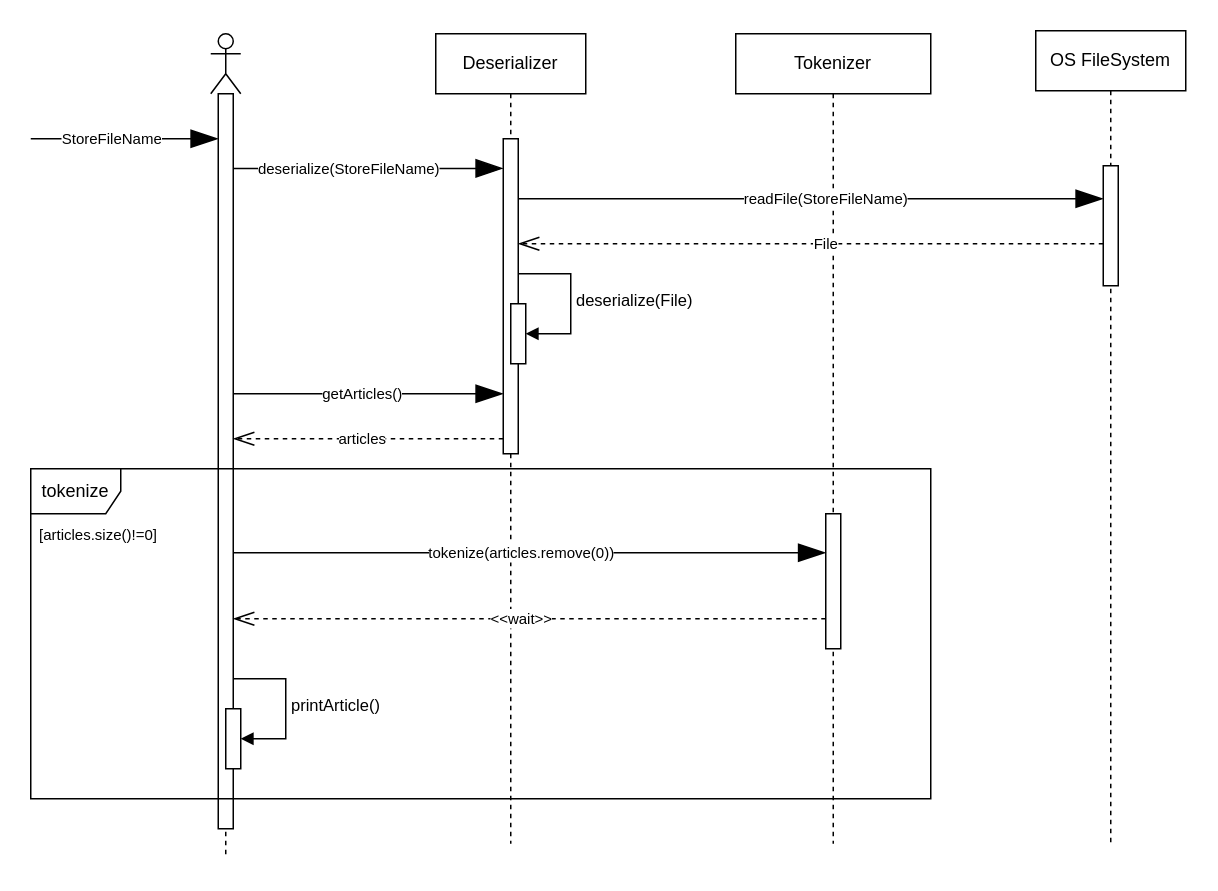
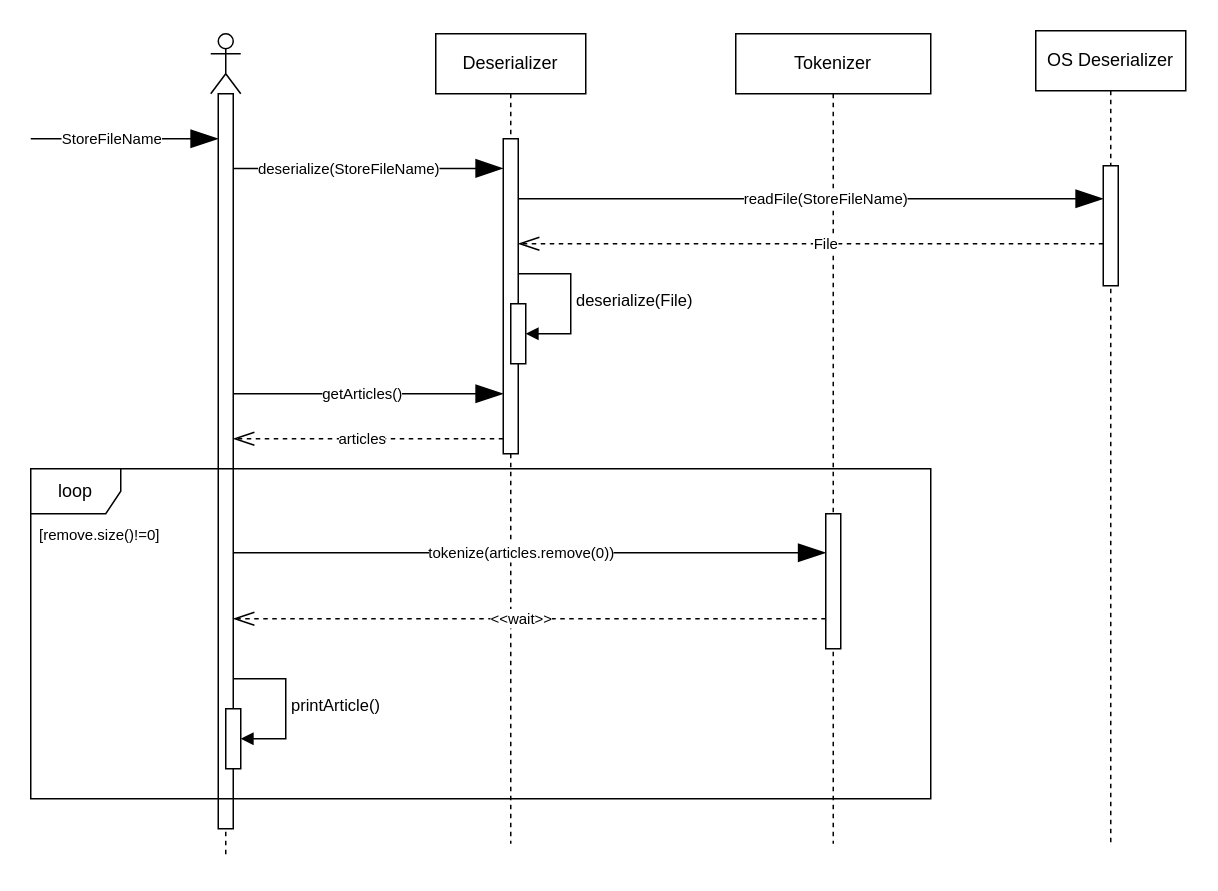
- <mxCell id="4" value="OS FileSystem" style="shape=umlLifeline;perimeter=lifelinePerimeter;whiteSpace=wrap;html=1;container=1;dropTarget=0;collapsible=0;recursiveResize=0;outlineConnect=0;portConstraint=eastwest;newEdgeStyle={&quot;edgeStyle&quot;:&quot;elbowEdgeStyle&quot;,&quot;elbow&quot;:&quot;vertical&quot;,&quot;curved&quot;:0,&quot;rounded&quot;:0};" parent="1" vertex="1"><mxGeometry x="690" y="20" width="100" height="542" as="geometry" /></mxCell>
+ <mxCell id="4" value="OS Deserializer" style="shape=umlLifeline;perimeter=lifelinePerimeter;whiteSpace=wrap;html=1;container=1;dropTarget=0;collapsible=0;recursiveResize=0;outlineConnect=0;portConstraint=eastwest;newEdgeStyle={&quot;edgeStyle&quot;:&quot;elbowEdgeStyle&quot;,&quot;elbow&quot;:&quot;vertical&quot;,&quot;curved&quot;:0,&quot;rounded&quot;:0};" parent="1" vertex="1"><mxGeometry x="690" y="20" width="100" height="542" as="geometry" /></mxCell>
- <mxCell id="11" value="tokenize" style="shape=umlFrame;whiteSpace=wrap;html=1;pointerEvents=0;" parent="10" vertex="1"><mxGeometry x="-470" y="290" width="600" height="220" as="geometry" /></mxCell>
+ <mxCell id="11" value="loop" style="shape=umlFrame;whiteSpace=wrap;html=1;pointerEvents=0;" parent="10" vertex="1"><mxGeometry x="-470" y="290" width="600" height="220" as="geometry" /></mxCell>
- <mxCell id="12" value="&lt;font style=&quot;font-size: 10px;&quot;&gt;[articles.size()!=0]&lt;/font&gt;" style="text;strokeColor=none;fillColor=none;align=left;verticalAlign=top;spacingLeft=4;spacingRight=4;overflow=hidden;rotatable=0;points=[[0,0.5],[1,0.5]];portConstraint=eastwest;whiteSpace=wrap;html=1;" parent="10" vertex="1"><mxGeometry x="-470" y="320" width="130" height="26" as="geometry" /></mxCell>
+ <mxCell id="12" value="&lt;font style=&quot;font-size: 10px;&quot;&gt;[remove.size()!=0]&lt;/font&gt;" style="text;strokeColor=none;fillColor=none;align=left;verticalAlign=top;spacingLeft=4;spacingRight=4;overflow=hidden;rotatable=0;points=[[0,0.5],[1,0.5]];portConstraint=eastwest;whiteSpace=wrap;html=1;" parent="10" vertex="1"><mxGeometry x="-470" y="320" width="130" height="26" as="geometry" /></mxCell>
